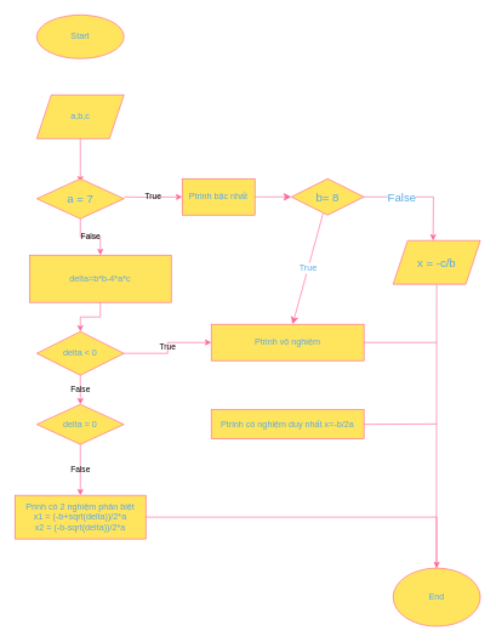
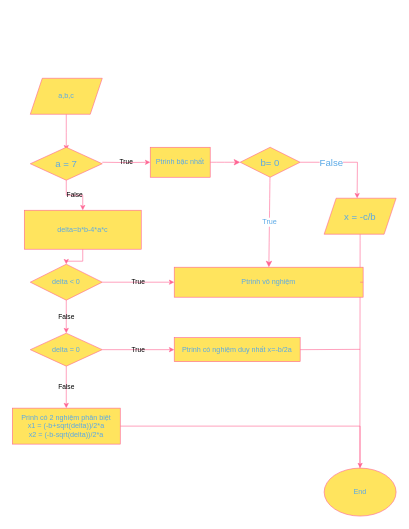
- <mxCell id="2" value="Start" style="ellipse;whiteSpace=wrap;html=1;labelBackgroundColor=none;fillColor=#FFE45E;strokeColor=#FF6392;fontColor=#5AA9E6;" parent="1" vertex="1"><mxGeometry x="50" y="20" width="120" height="60" as="geometry" /></mxCell>
- <mxCell id="28" value="b= 8" style="rhombus;whiteSpace=wrap;html=1;strokeColor=#FF6392;fontSize=16;fontColor=#5AA9E6;fillColor=#FFE45E;" parent="1" vertex="1"><mxGeometry x="400" y="245" width="100" height="50" as="geometry" /></mxCell>
+ <mxCell id="28" value="b= 0" style="rhombus;whiteSpace=wrap;html=1;strokeColor=#FF6392;fontSize=16;fontColor=#5AA9E6;fillColor=#FFE45E;" parent="1" vertex="1"><mxGeometry x="400" y="245" width="100" height="50" as="geometry" /></mxCell>
- <mxCell id="15" value="Ptrinh vô nghiệm" style="rounded=0;whiteSpace=wrap;html=1;labelBackgroundColor=none;fillColor=#FFE45E;strokeColor=#FF6392;fontColor=#5AA9E6;" parent="1" vertex="1"><mxGeometry x="290" y="445" width="210" height="50" as="geometry" /></mxCell>
+ <mxCell id="15" value="Ptrinh vô nghiệm" style="rounded=0;whiteSpace=wrap;html=1;labelBackgroundColor=none;fillColor=#FFE45E;strokeColor=#FF6392;fontColor=#5AA9E6;" parent="1" vertex="1"><mxGeometry x="290" y="445" width="315" height="50" as="geometry" /></mxCell>
- <mxCell id="14" value="delta &amp;lt; 0" style="rhombus;whiteSpace=wrap;html=1;labelBackgroundColor=none;fillColor=#FFE45E;strokeColor=#FF6392;fontColor=#5AA9E6;" parent="1" vertex="1"><mxGeometry x="50" y="455" width="120" height="60" as="geometry" /></mxCell>
+ <mxCell id="14" value="delta &amp;lt; 0" style="rhombus;whiteSpace=wrap;html=1;labelBackgroundColor=none;fillColor=#FFE45E;strokeColor=#FF6392;fontColor=#5AA9E6;" parent="1" vertex="1"><mxGeometry x="50" y="440" width="120" height="60" as="geometry" /></mxCell>
+ <mxCell id="16" value="True" style="edgeStyle=orthogonalEdgeStyle;rounded=0;orthogonalLoop=1;jettySize=auto;html=1;entryX=0;entryY=0.5;entryDx=0;entryDy=0;labelBackgroundColor=none;strokeColor=#FF6392;fontColor=default;" parent="1" source="18" target="19" edge="1"><mxGeometry relative="1" as="geometry" /></mxCell>
